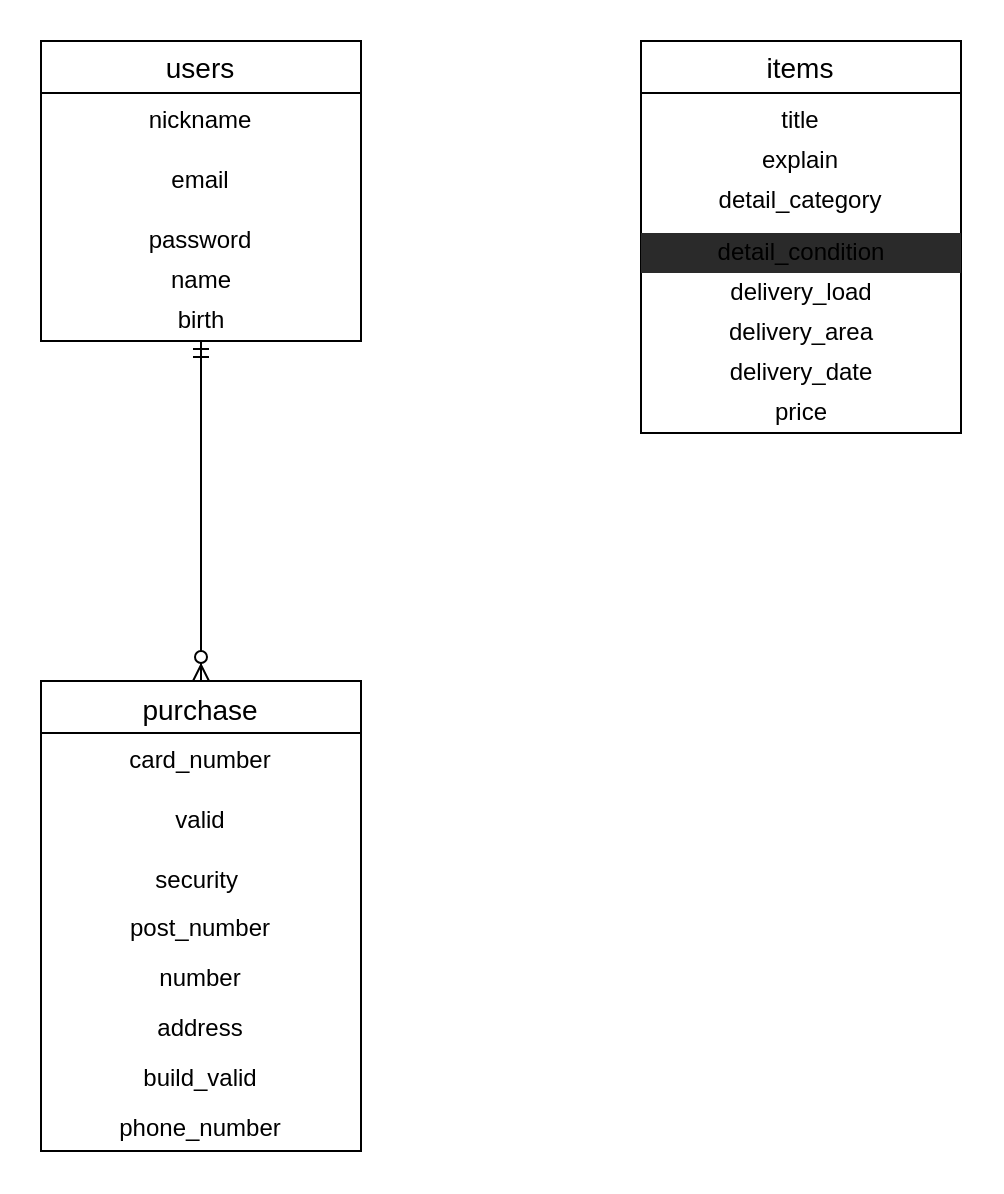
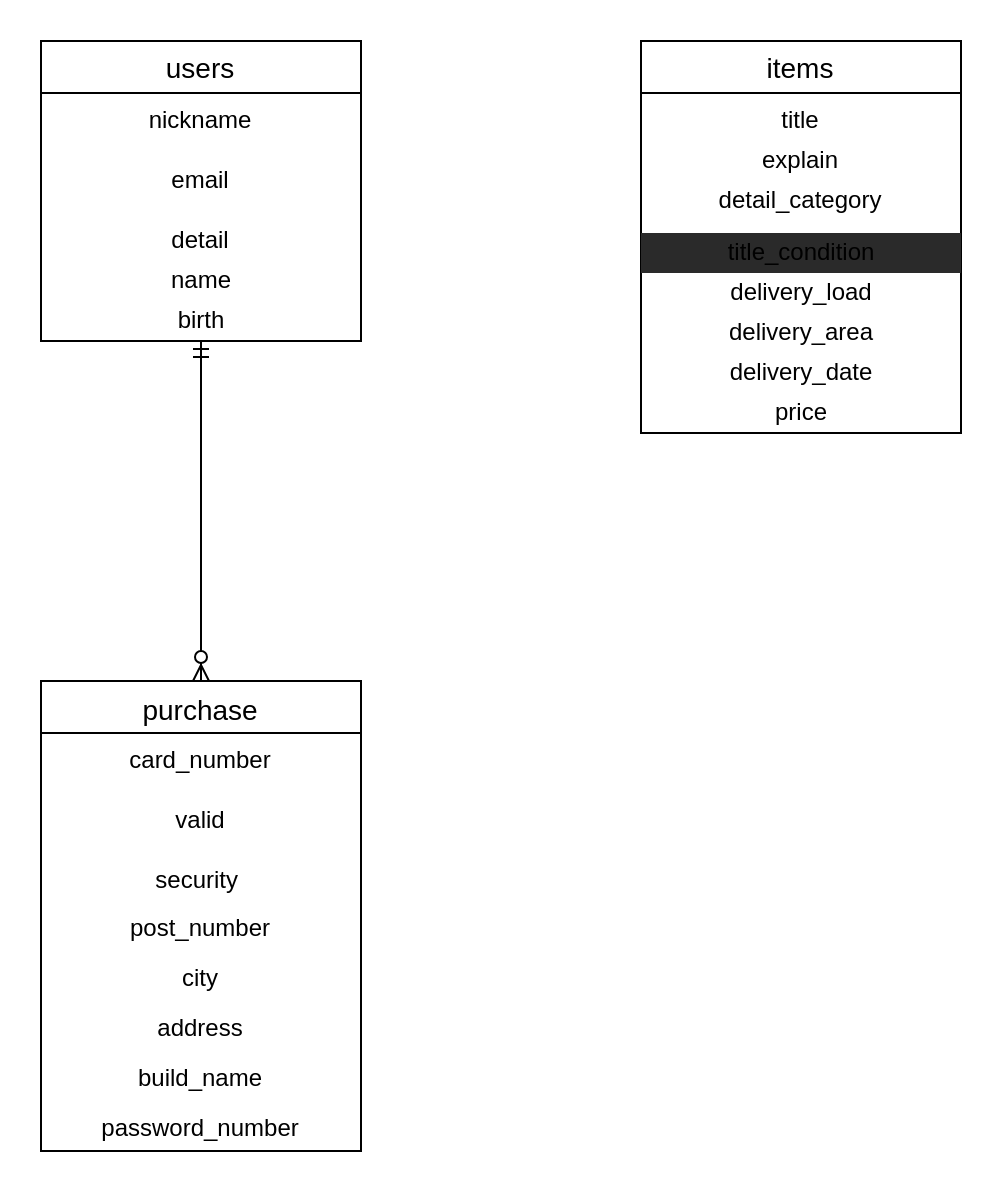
- <mxCell id="5" value="password" style="text;strokeColor=none;fillColor=none;spacingLeft=4;spacingRight=4;overflow=hidden;rotatable=0;points=[[0,0.5],[1,0.5]];portConstraint=eastwest;fontSize=12;align=center;" parent="2" vertex="1"><mxGeometry y="86" width="160" height="24" as="geometry" /></mxCell>
+ <mxCell id="5" value="detail" style="text;strokeColor=none;fillColor=none;spacingLeft=4;spacingRight=4;overflow=hidden;rotatable=0;points=[[0,0.5],[1,0.5]];portConstraint=eastwest;fontSize=12;align=center;" parent="2" vertex="1"><mxGeometry y="86" width="160" height="24" as="geometry" /></mxCell>
- <mxCell id="12" value="detail_condition" style="text;html=1;resizable=0;autosize=1;align=center;verticalAlign=middle;points=[];strokeColor=none;rounded=0;fillColor=#2a2a2a;" parent="8" vertex="1"><mxGeometry y="96" width="160" height="20" as="geometry" /></mxCell>
+ <mxCell id="12" value="title_condition" style="text;html=1;resizable=0;autosize=1;align=center;verticalAlign=middle;points=[];strokeColor=none;rounded=0;fillColor=#2a2a2a;" parent="8" vertex="1"><mxGeometry y="96" width="160" height="20" as="geometry" /></mxCell>
- <mxCell id="22" value="number" style="text;strokeColor=none;fillColor=none;spacingLeft=4;spacingRight=4;overflow=hidden;rotatable=0;points=[[0,0.5],[1,0.5]];portConstraint=eastwest;fontSize=12;verticalAlign=top;align=center;" parent="17" vertex="1"><mxGeometry y="135" width="160" height="25" as="geometry" /></mxCell>
+ <mxCell id="22" value="city" style="text;strokeColor=none;fillColor=none;spacingLeft=4;spacingRight=4;overflow=hidden;rotatable=0;points=[[0,0.5],[1,0.5]];portConstraint=eastwest;fontSize=12;verticalAlign=top;align=center;" parent="17" vertex="1"><mxGeometry y="135" width="160" height="25" as="geometry" /></mxCell>
- <mxCell id="24" value="build_valid" style="text;strokeColor=none;fillColor=none;spacingLeft=4;spacingRight=4;overflow=hidden;rotatable=0;points=[[0,0.5],[1,0.5]];portConstraint=eastwest;fontSize=12;verticalAlign=top;align=center;" parent="17" vertex="1"><mxGeometry y="185" width="160" height="25" as="geometry" /></mxCell>
+ <mxCell id="24" value="build_name" style="text;strokeColor=none;fillColor=none;spacingLeft=4;spacingRight=4;overflow=hidden;rotatable=0;points=[[0,0.5],[1,0.5]];portConstraint=eastwest;fontSize=12;verticalAlign=top;align=center;" parent="17" vertex="1"><mxGeometry y="185" width="160" height="25" as="geometry" /></mxCell>
- <mxCell id="25" value="phone_number" style="text;strokeColor=none;fillColor=none;spacingLeft=4;spacingRight=4;overflow=hidden;rotatable=0;points=[[0,0.5],[1,0.5]];portConstraint=eastwest;fontSize=12;verticalAlign=top;align=center;" parent="17" vertex="1"><mxGeometry y="210" width="160" height="25" as="geometry" /></mxCell>
+ <mxCell id="25" value="password_number" style="text;strokeColor=none;fillColor=none;spacingLeft=4;spacingRight=4;overflow=hidden;rotatable=0;points=[[0,0.5],[1,0.5]];portConstraint=eastwest;fontSize=12;verticalAlign=top;align=center;" parent="17" vertex="1"><mxGeometry y="210" width="160" height="25" as="geometry" /></mxCell>
